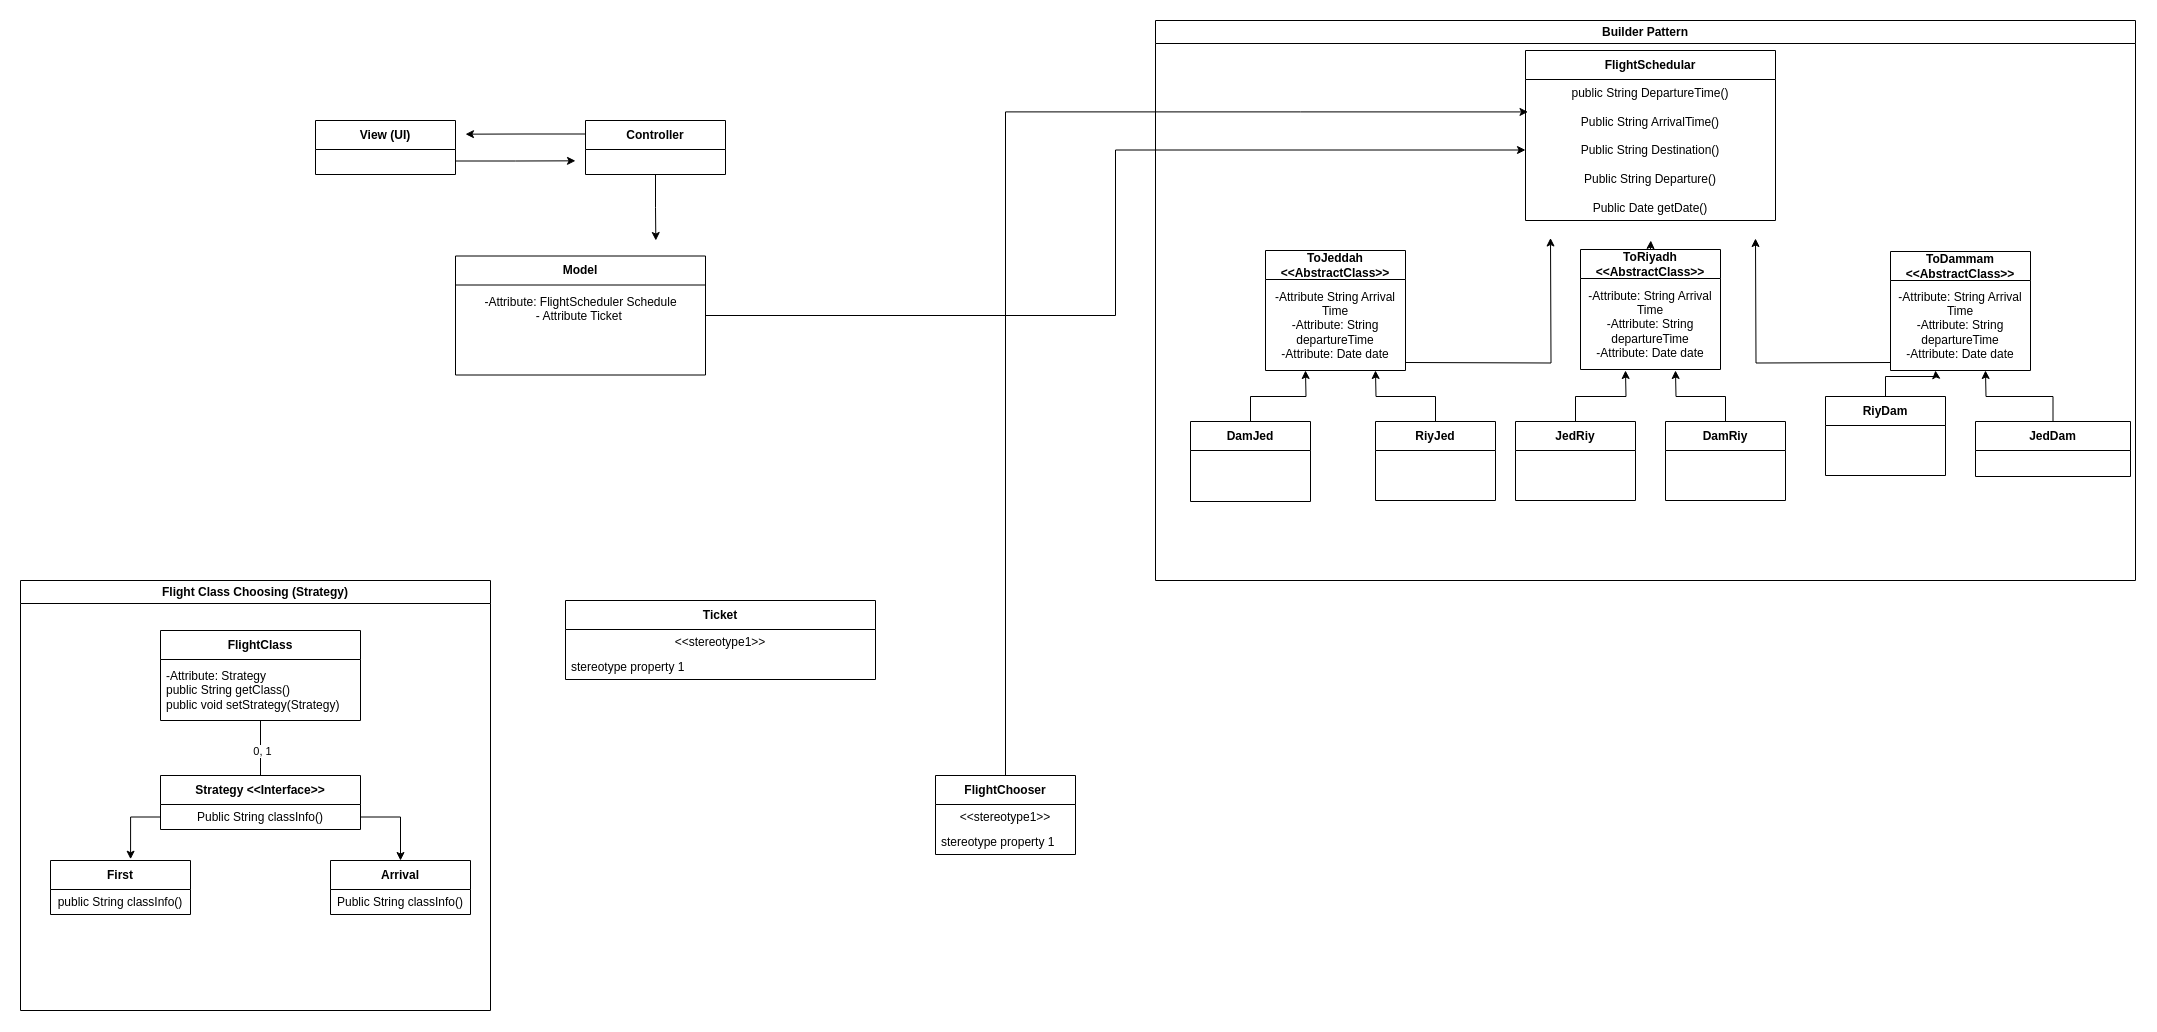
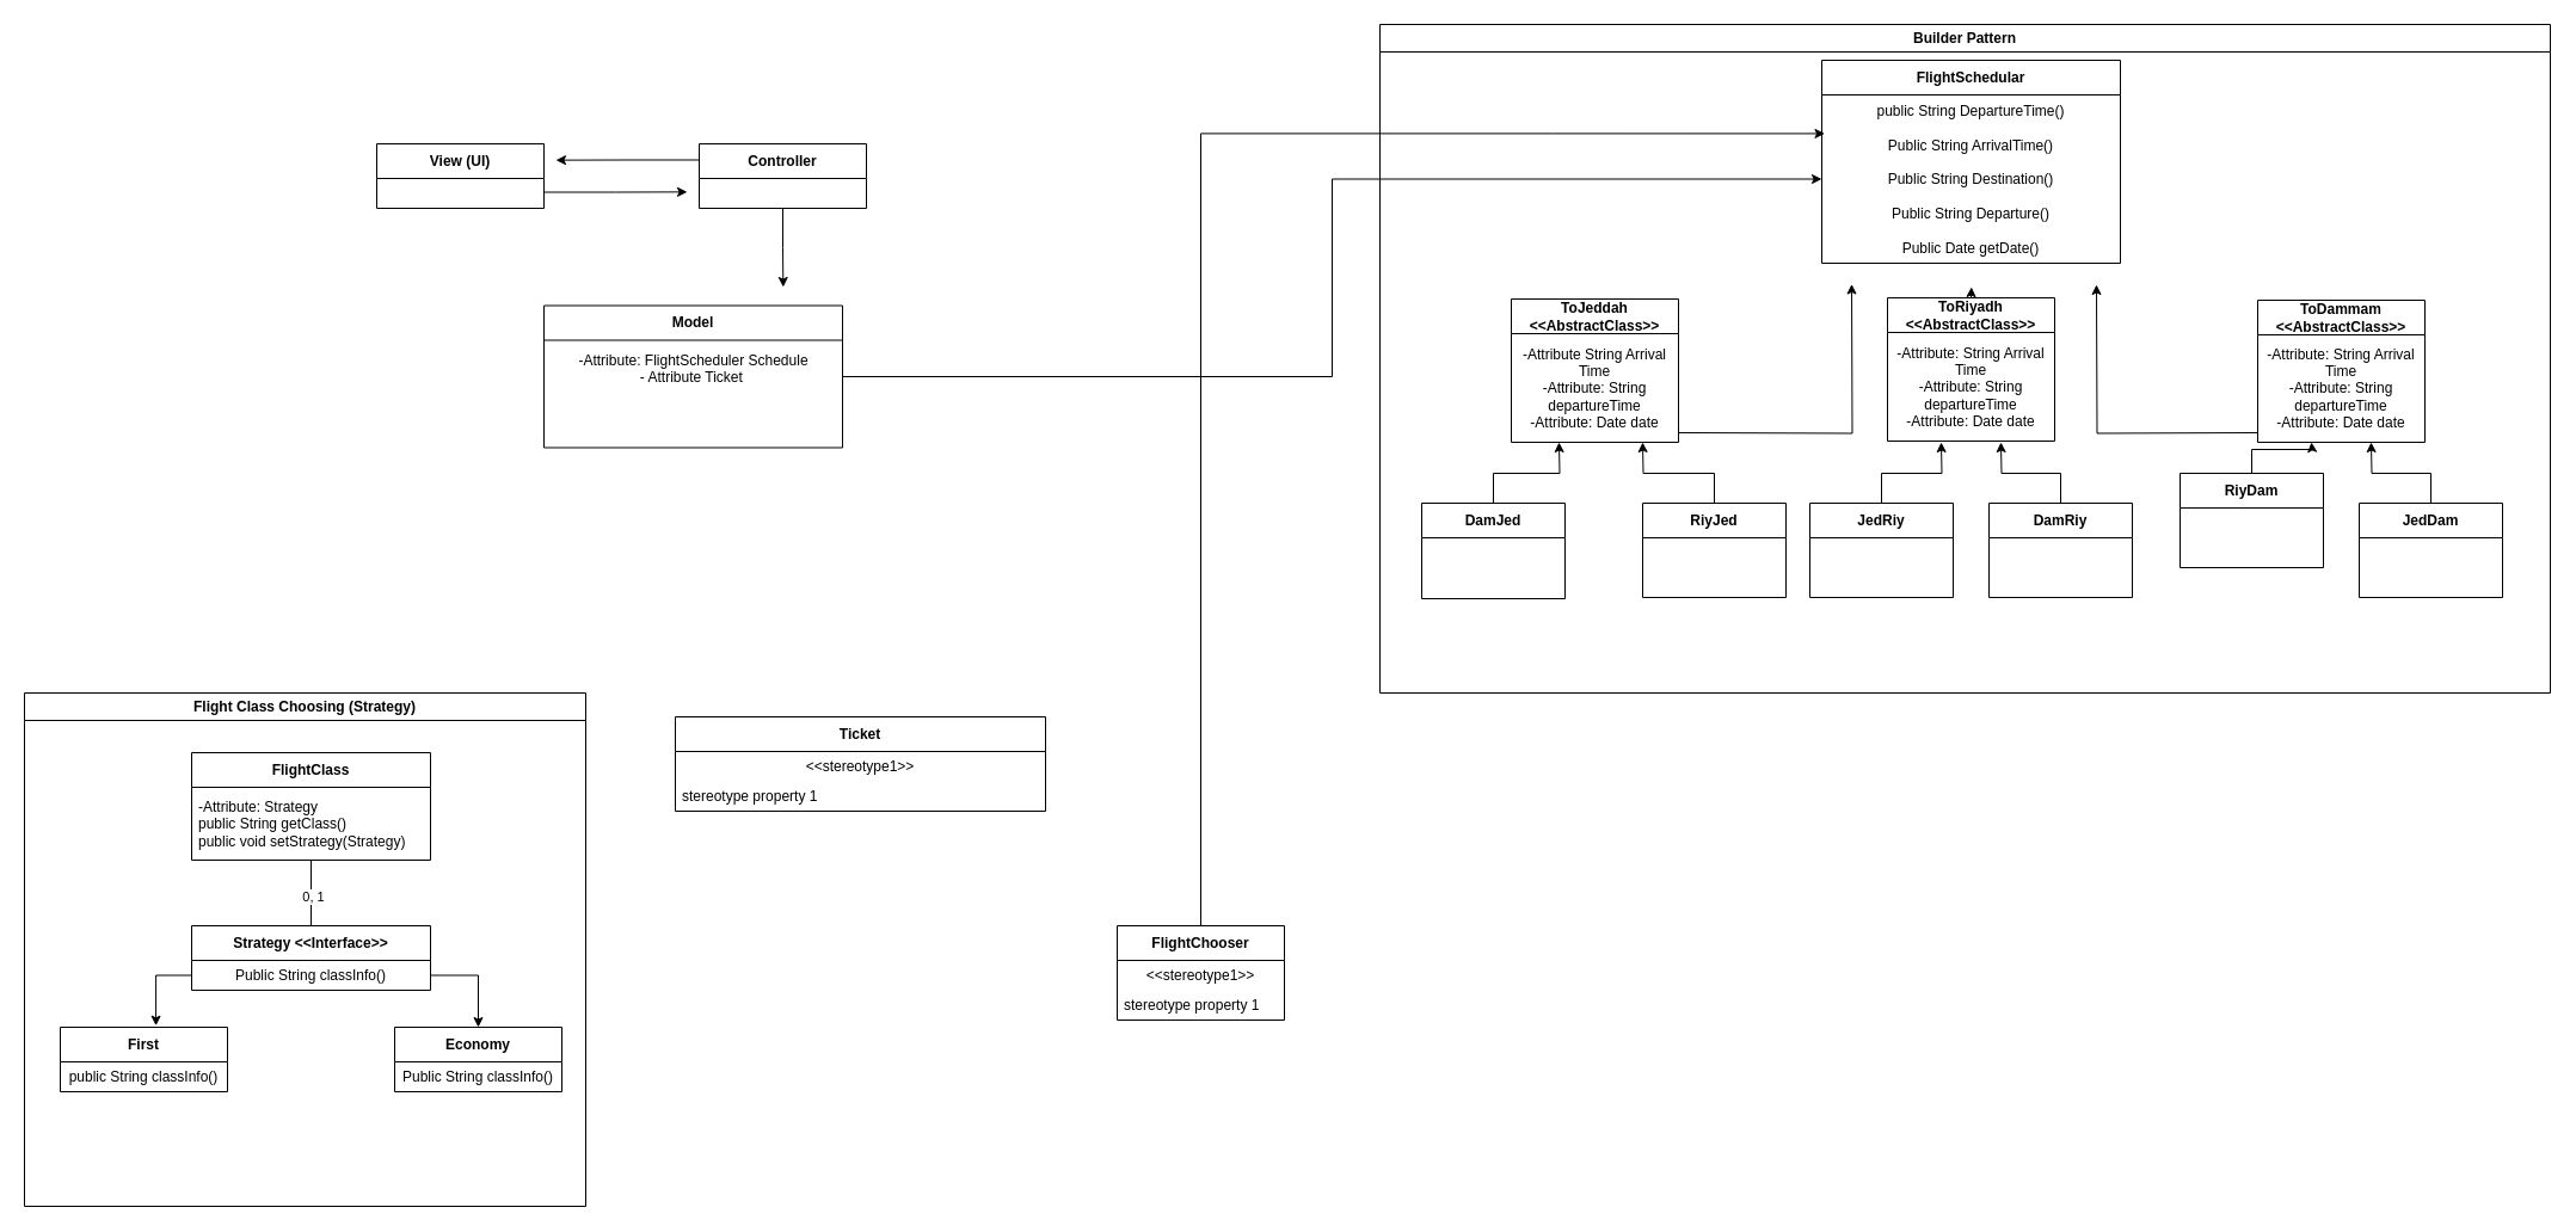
- <mxCell id="24" value="JedDam" style="swimlane;fontStyle=1;align=center;verticalAlign=middle;childLayout=stackLayout;horizontal=1;startSize=29;horizontalStack=0;resizeParent=1;resizeParentMax=0;resizeLast=0;collapsible=0;marginBottom=0;html=1;whiteSpace=wrap;" parent="1" vertex="1"><mxGeometry x="1975" y="421" width="155" height="55" as="geometry" /></mxCell>
+ <mxCell id="24" value="JedDam" style="swimlane;fontStyle=1;align=center;verticalAlign=middle;childLayout=stackLayout;horizontal=1;startSize=29;horizontalStack=0;resizeParent=1;resizeParentMax=0;resizeLast=0;collapsible=0;marginBottom=0;html=1;whiteSpace=wrap;" parent="1" vertex="1"><mxGeometry x="1975" y="421" width="120" height="79" as="geometry" /></mxCell>
- <mxCell id="38" value="Arrival" style="swimlane;fontStyle=1;align=center;verticalAlign=middle;childLayout=stackLayout;horizontal=1;startSize=29;horizontalStack=0;resizeParent=1;resizeParentMax=0;resizeLast=0;collapsible=0;marginBottom=0;html=1;whiteSpace=wrap;" vertex="1" parent="1"><mxGeometry x="330" y="860" width="140" height="54" as="geometry" /></mxCell>
+ <mxCell id="38" value="Economy" style="swimlane;fontStyle=1;align=center;verticalAlign=middle;childLayout=stackLayout;horizontal=1;startSize=29;horizontalStack=0;resizeParent=1;resizeParentMax=0;resizeLast=0;collapsible=0;marginBottom=0;html=1;whiteSpace=wrap;" vertex="1" parent="1"><mxGeometry x="330" y="860" width="140" height="54" as="geometry" /></mxCell>
